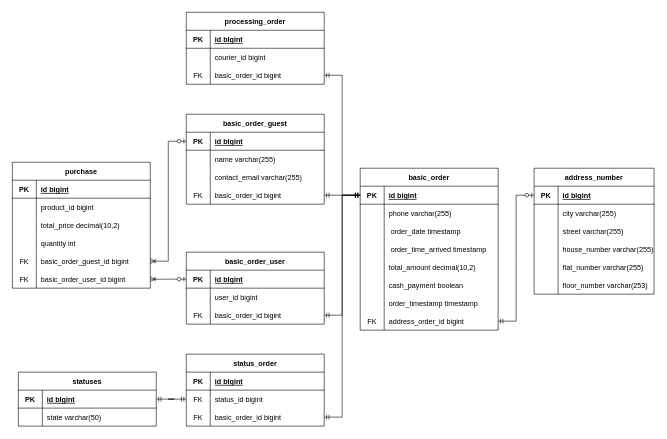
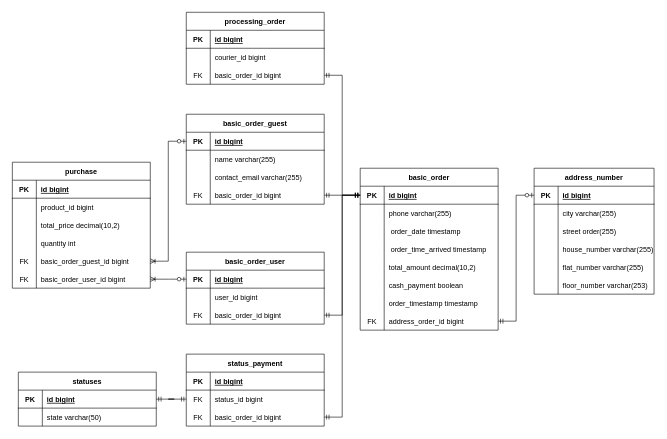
- <mxCell id="11" value="street varchar(255)" style="shape=partialRectangle;connectable=0;fillColor=none;top=0;left=0;bottom=0;right=0;align=left;spacingLeft=6;overflow=hidden;" vertex="1" parent="9"><mxGeometry x="40" width="160" height="30" as="geometry"><mxRectangle width="160" height="30" as="alternateBounds" /></mxGeometry></mxCell>
+ <mxCell id="11" value="street order(255)" style="shape=partialRectangle;connectable=0;fillColor=none;top=0;left=0;bottom=0;right=0;align=left;spacingLeft=6;overflow=hidden;" vertex="1" parent="9"><mxGeometry x="40" width="160" height="30" as="geometry"><mxRectangle width="160" height="30" as="alternateBounds" /></mxGeometry></mxCell>
- <mxCell id="104" value="status_order" style="shape=table;startSize=30;container=1;collapsible=1;childLayout=tableLayout;fixedRows=1;rowLines=0;fontStyle=1;align=center;resizeLast=1;fillColor=default;" vertex="1" parent="1"><mxGeometry x="310" y="590" width="230" height="120" as="geometry" /></mxCell>
+ <mxCell id="104" value="status_payment" style="shape=table;startSize=30;container=1;collapsible=1;childLayout=tableLayout;fixedRows=1;rowLines=0;fontStyle=1;align=center;resizeLast=1;fillColor=default;" vertex="1" parent="1"><mxGeometry x="310" y="590" width="230" height="120" as="geometry" /></mxCell>
